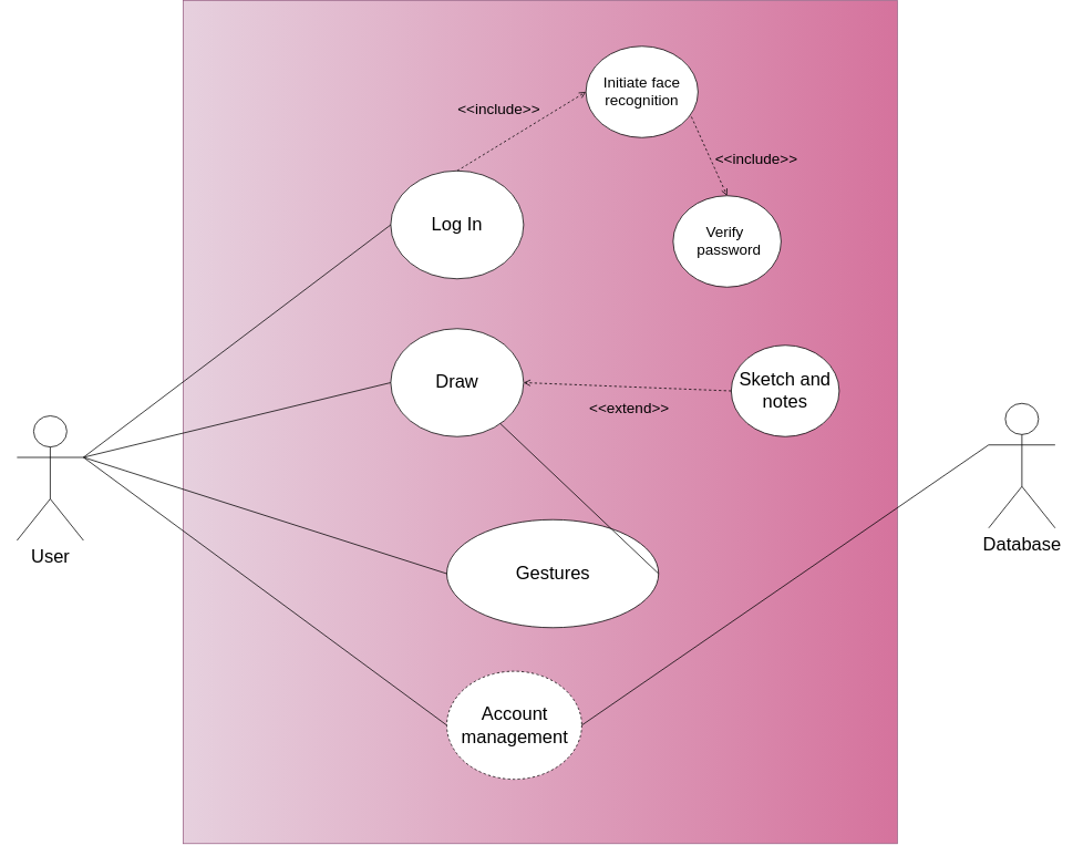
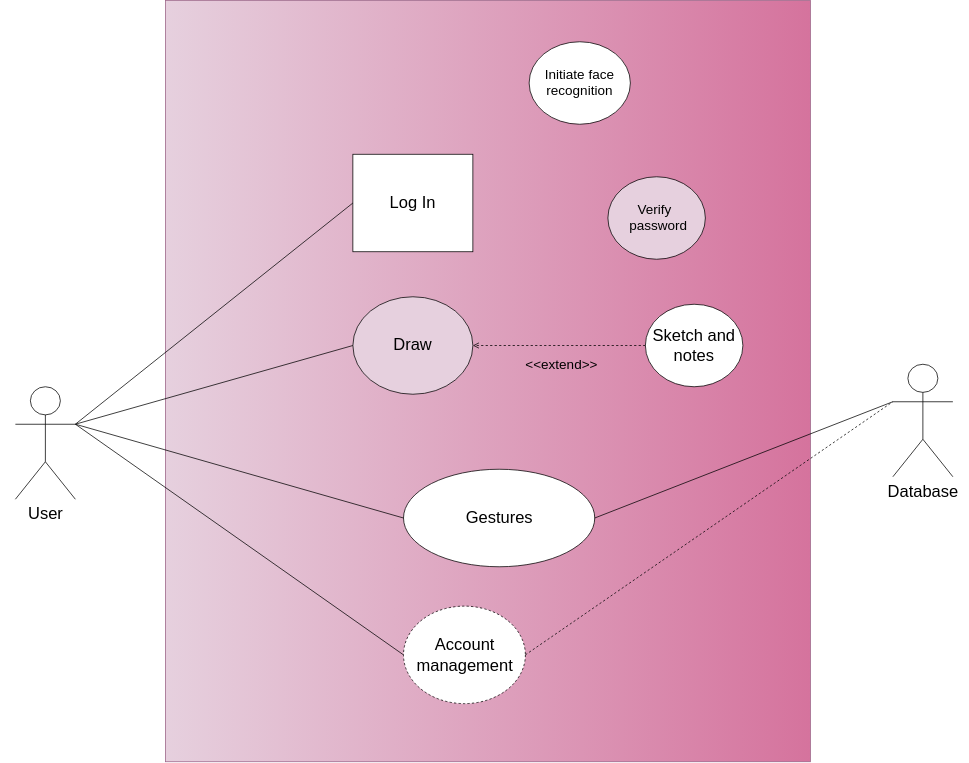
- <mxCell id="18" value="&lt;font style=&quot;font-size: 18px&quot;&gt;&amp;lt;&amp;lt;include&amp;gt;&amp;gt;&lt;/font&gt;" style="edgeStyle=none;html=1;endArrow=open;verticalAlign=bottom;dashed=1;labelBackgroundColor=none;exitX=0.5;exitY=0;exitDx=0;exitDy=0;entryX=0;entryY=0.5;entryDx=0;entryDy=0;" edge="1" parent="1" source="5" target="16"><mxGeometry x="-0.186" y="25" width="160" relative="1" as="geometry"><mxPoint x="689.82" y="130" as="sourcePoint" /><mxPoint x="610.18" y="166.03" as="targetPoint" /><mxPoint as="offset" /></mxGeometry></mxCell>
- <mxCell id="19" value="&lt;font style=&quot;font-size: 18px&quot;&gt;&amp;lt;&amp;lt;include&amp;gt;&amp;gt;&lt;/font&gt;" style="edgeStyle=none;html=1;endArrow=open;verticalAlign=bottom;dashed=1;labelBackgroundColor=none;exitX=0.941;exitY=0.772;exitDx=0;exitDy=0;entryX=0.5;entryY=0;entryDx=0;entryDy=0;exitPerimeter=0;" edge="1" parent="1" source="16" target="17"><mxGeometry x="0.752" y="44" width="160" relative="1" as="geometry"><mxPoint x="630" y="200" as="sourcePoint" /><mxPoint x="742.5" y="112.5" as="targetPoint" /><mxPoint as="offset" /></mxGeometry></mxCell>
- <mxCell id="5" value="&lt;font style=&quot;font-size: 22px&quot;&gt;Log In&lt;/font&gt;" style="ellipse;whiteSpace=wrap;html=1;" parent="1" vertex="1"><mxGeometry x="470" y="170" width="160" height="130" as="geometry" /></mxCell>
+ <mxCell id="5" value="&lt;font style=&quot;font-size: 22px&quot;&gt;Log In&lt;/font&gt;" style="whiteSpace=wrap;html=1;rounded=0;" parent="1" vertex="1"><mxGeometry x="470" y="170" width="160" height="130" as="geometry" /></mxCell>
- <mxCell id="17" value="&lt;font style=&quot;font-size: 18px&quot;&gt;Verify&amp;nbsp; &amp;nbsp;password&lt;/font&gt;" style="ellipse;whiteSpace=wrap;html=1;" vertex="1" parent="1"><mxGeometry x="810" y="200" width="130" height="110" as="geometry" /></mxCell>
+ <mxCell id="17" value="&lt;font style=&quot;font-size: 18px&quot;&gt;Verify&amp;nbsp; &amp;nbsp;password&lt;/font&gt;" style="ellipse;whiteSpace=wrap;html=1;fillColor=#e6d0de;" vertex="1" parent="1"><mxGeometry x="810" y="200" width="130" height="110" as="geometry" /></mxCell>
- <mxCell id="6" value="&lt;font style=&quot;font-size: 22px&quot;&gt;Draw&lt;/font&gt;" style="ellipse;whiteSpace=wrap;html=1;" parent="1" vertex="1"><mxGeometry x="470" y="360" width="160" height="130" as="geometry" /></mxCell>
+ <mxCell id="6" value="&lt;font style=&quot;font-size: 22px&quot;&gt;Draw&lt;/font&gt;" style="ellipse;whiteSpace=wrap;html=1;fillColor=#e6d0de;" parent="1" vertex="1"><mxGeometry x="470" y="360" width="160" height="130" as="geometry" /></mxCell>
- <mxCell id="7" value="&lt;font style=&quot;font-size: 22px&quot;&gt;Sketch and notes&lt;/font&gt;" style="ellipse;whiteSpace=wrap;html=1;" parent="1" vertex="1"><mxGeometry x="880" y="380" width="130" height="110" as="geometry" /></mxCell>
+ <mxCell id="7" value="&lt;font style=&quot;font-size: 22px&quot;&gt;Sketch and notes&lt;/font&gt;" style="ellipse;whiteSpace=wrap;html=1;" parent="1" vertex="1"><mxGeometry x="860" y="370" width="130" height="110" as="geometry" /></mxCell>
- <mxCell id="3" value="&lt;font style=&quot;font-size: 22px&quot;&gt;User&lt;/font&gt;" style="shape=umlActor;verticalLabelPosition=bottom;verticalAlign=top;html=1;outlineConnect=0;" parent="1" vertex="1"><mxGeometry x="20" y="465" width="80" height="150" as="geometry" /></mxCell>
+ <mxCell id="3" value="&lt;font style=&quot;font-size: 22px&quot;&gt;User&lt;/font&gt;" style="shape=umlActor;verticalLabelPosition=bottom;verticalAlign=top;html=1;outlineConnect=0;" parent="1" vertex="1"><mxGeometry x="20" y="480" width="80" height="150" as="geometry" /></mxCell>
- <mxCell id="14" value="" style="endArrow=none;html=1;exitX=1;exitY=0.5;exitDx=0;exitDy=0;" edge="1" parent="1" source="8" target="6"><mxGeometry width="50" height="50" relative="1" as="geometry"><mxPoint x="430" y="280" as="sourcePoint" /><mxPoint x="640" y="250" as="targetPoint" /></mxGeometry></mxCell>
+ <mxCell id="14" value="" style="endArrow=none;html=1;exitX=1;exitY=0.5;exitDx=0;exitDy=0;entryX=0;entryY=0.333;entryDx=0;entryDy=0;entryPerimeter=0;" edge="1" parent="1" source="8" target="4"><mxGeometry width="50" height="50" relative="1" as="geometry"><mxPoint x="430" y="280" as="sourcePoint" /><mxPoint x="640" y="250" as="targetPoint" /></mxGeometry></mxCell>
- <mxCell id="15" value="" style="endArrow=none;html=1;exitX=1;exitY=0.5;exitDx=0;exitDy=0;entryX=0;entryY=0.333;entryDx=0;entryDy=0;entryPerimeter=0;" edge="1" parent="1" source="12" target="4"><mxGeometry width="50" height="50" relative="1" as="geometry"><mxPoint x="430" y="370" as="sourcePoint" /><mxPoint x="640" y="250" as="targetPoint" /></mxGeometry></mxCell>
+ <mxCell id="15" value="" style="endArrow=none;html=1;exitX=1;exitY=0.5;exitDx=0;exitDy=0;entryX=0;entryY=0.333;entryDx=0;entryDy=0;entryPerimeter=0;dashed=1;" edge="1" parent="1" source="12" target="4"><mxGeometry width="50" height="50" relative="1" as="geometry"><mxPoint x="430" y="370" as="sourcePoint" /><mxPoint x="640" y="250" as="targetPoint" /></mxGeometry></mxCell>
